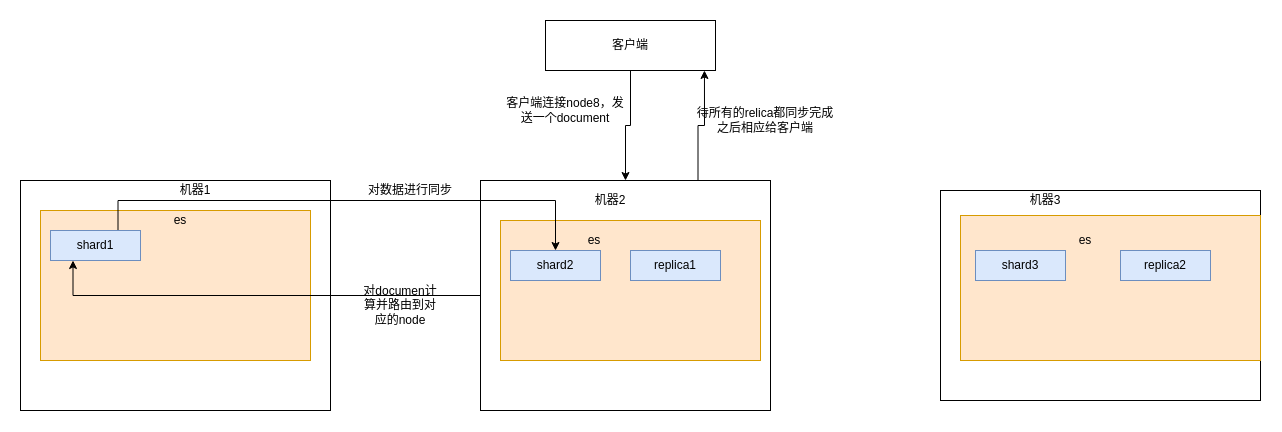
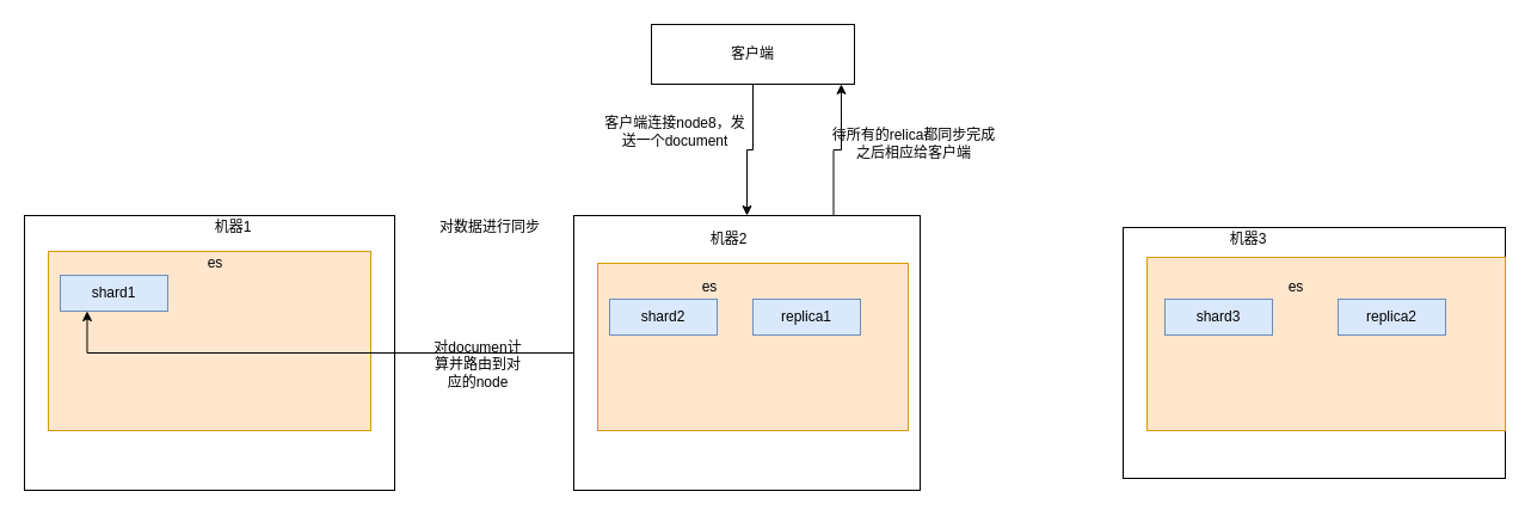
- <mxCell id="17" style="edgeStyle=orthogonalEdgeStyle;rounded=0;orthogonalLoop=1;jettySize=auto;html=1;entryX=0.5;entryY=0;entryDx=0;entryDy=0;exitX=0.75;exitY=0;exitDx=0;exitDy=0;" edge="1" parent="1" source="18" target="19"><mxGeometry relative="1" as="geometry"><Array as="points"><mxPoint x="118" y="200" /><mxPoint x="555" y="200" /></Array></mxGeometry></mxCell>
